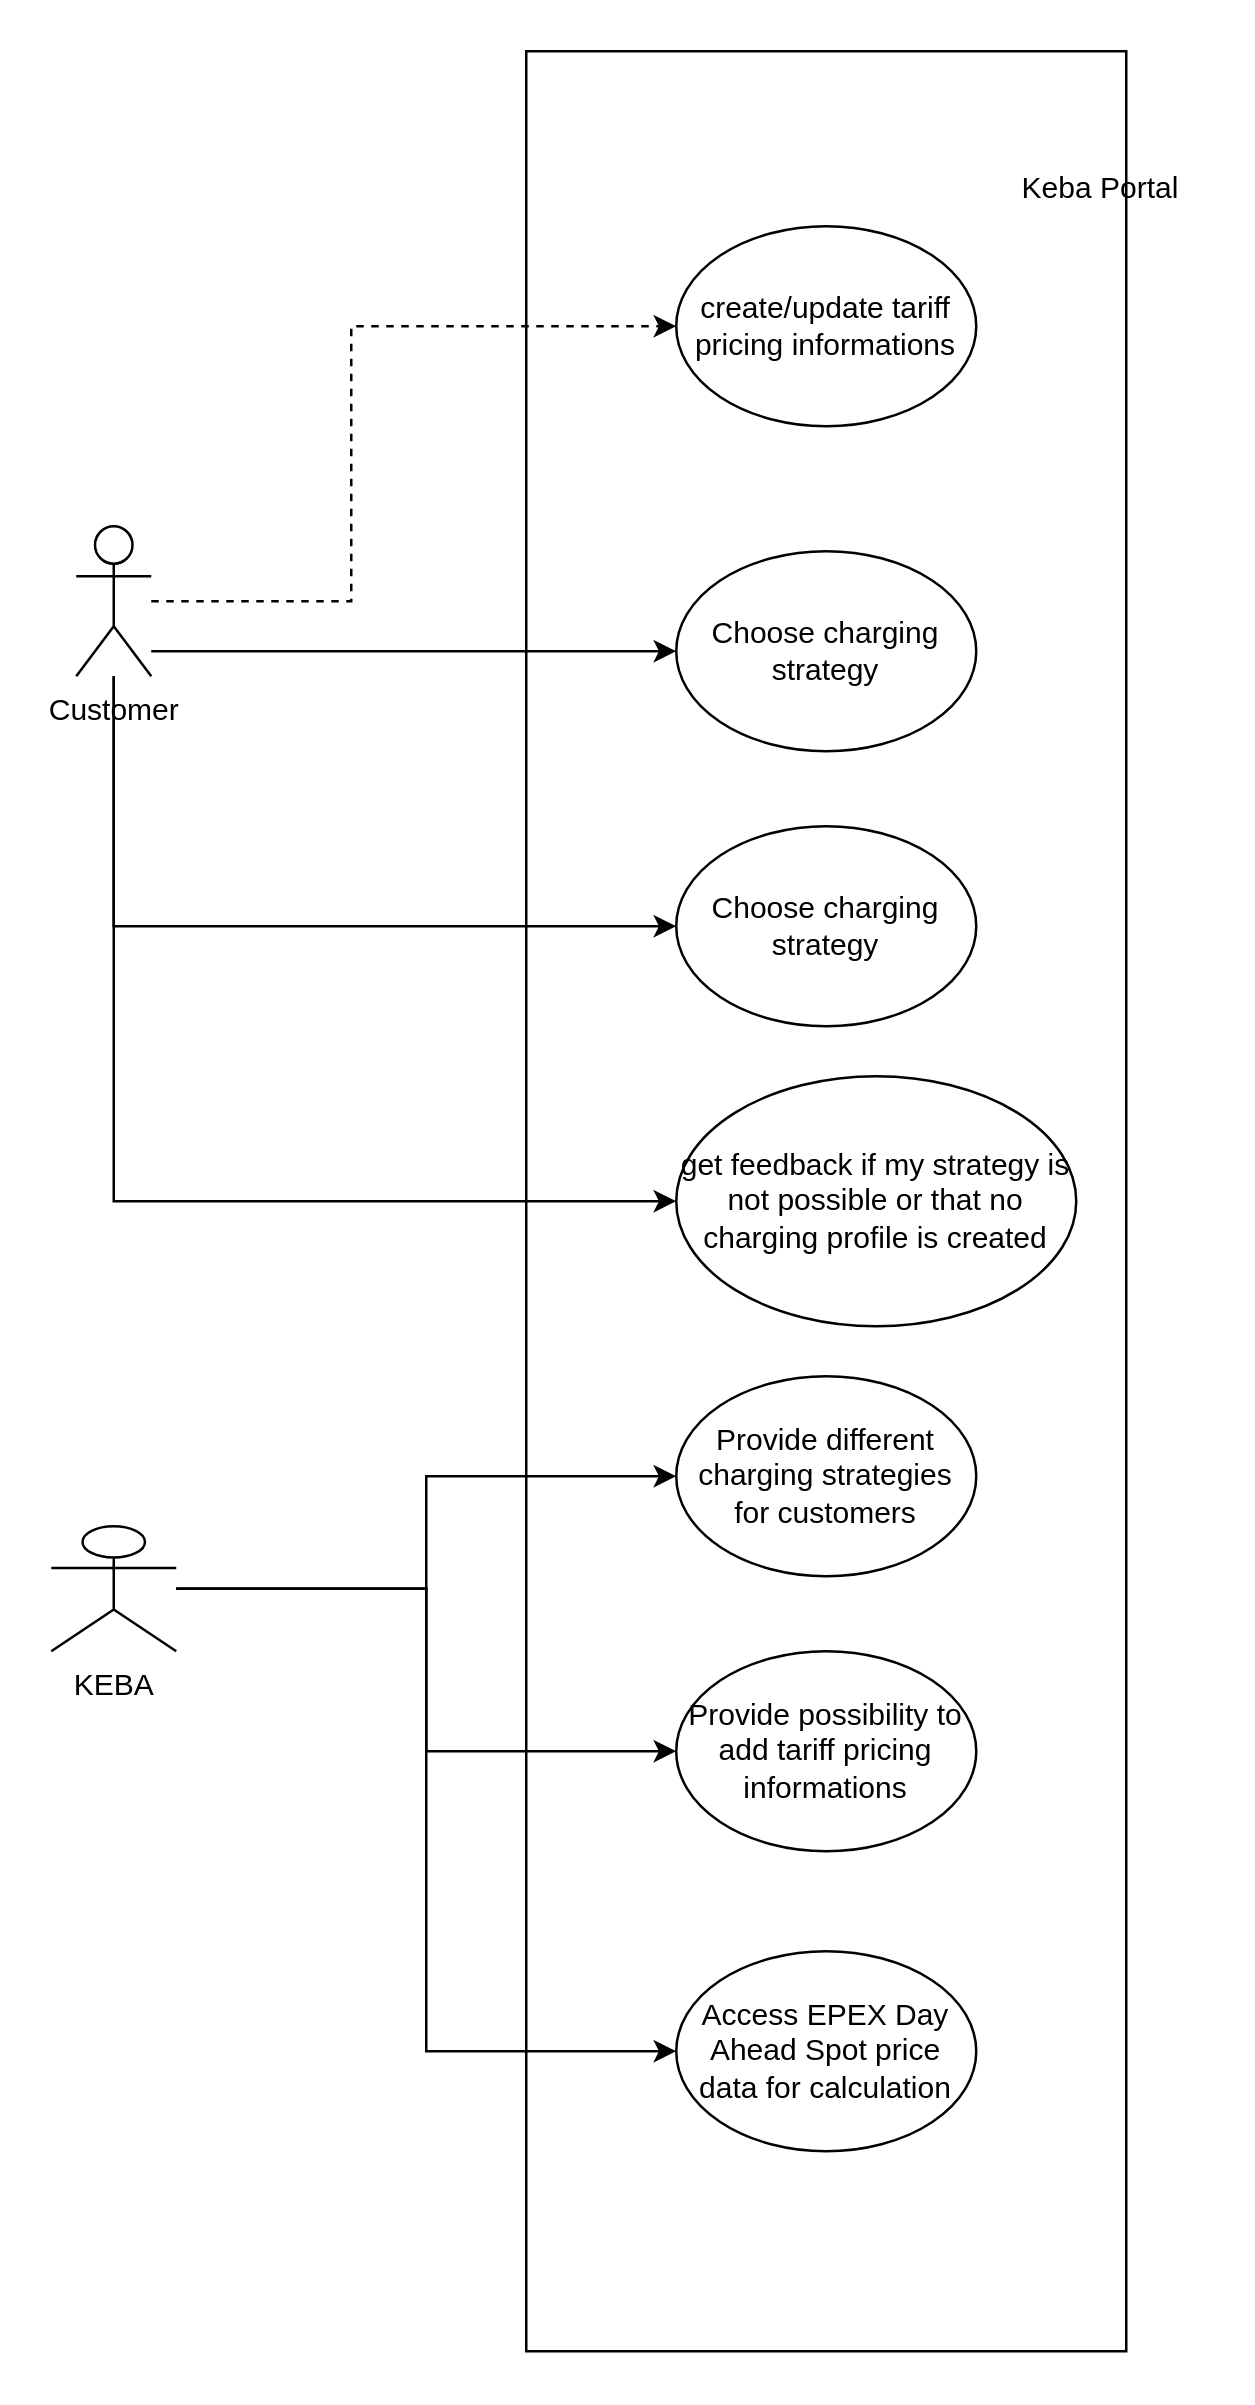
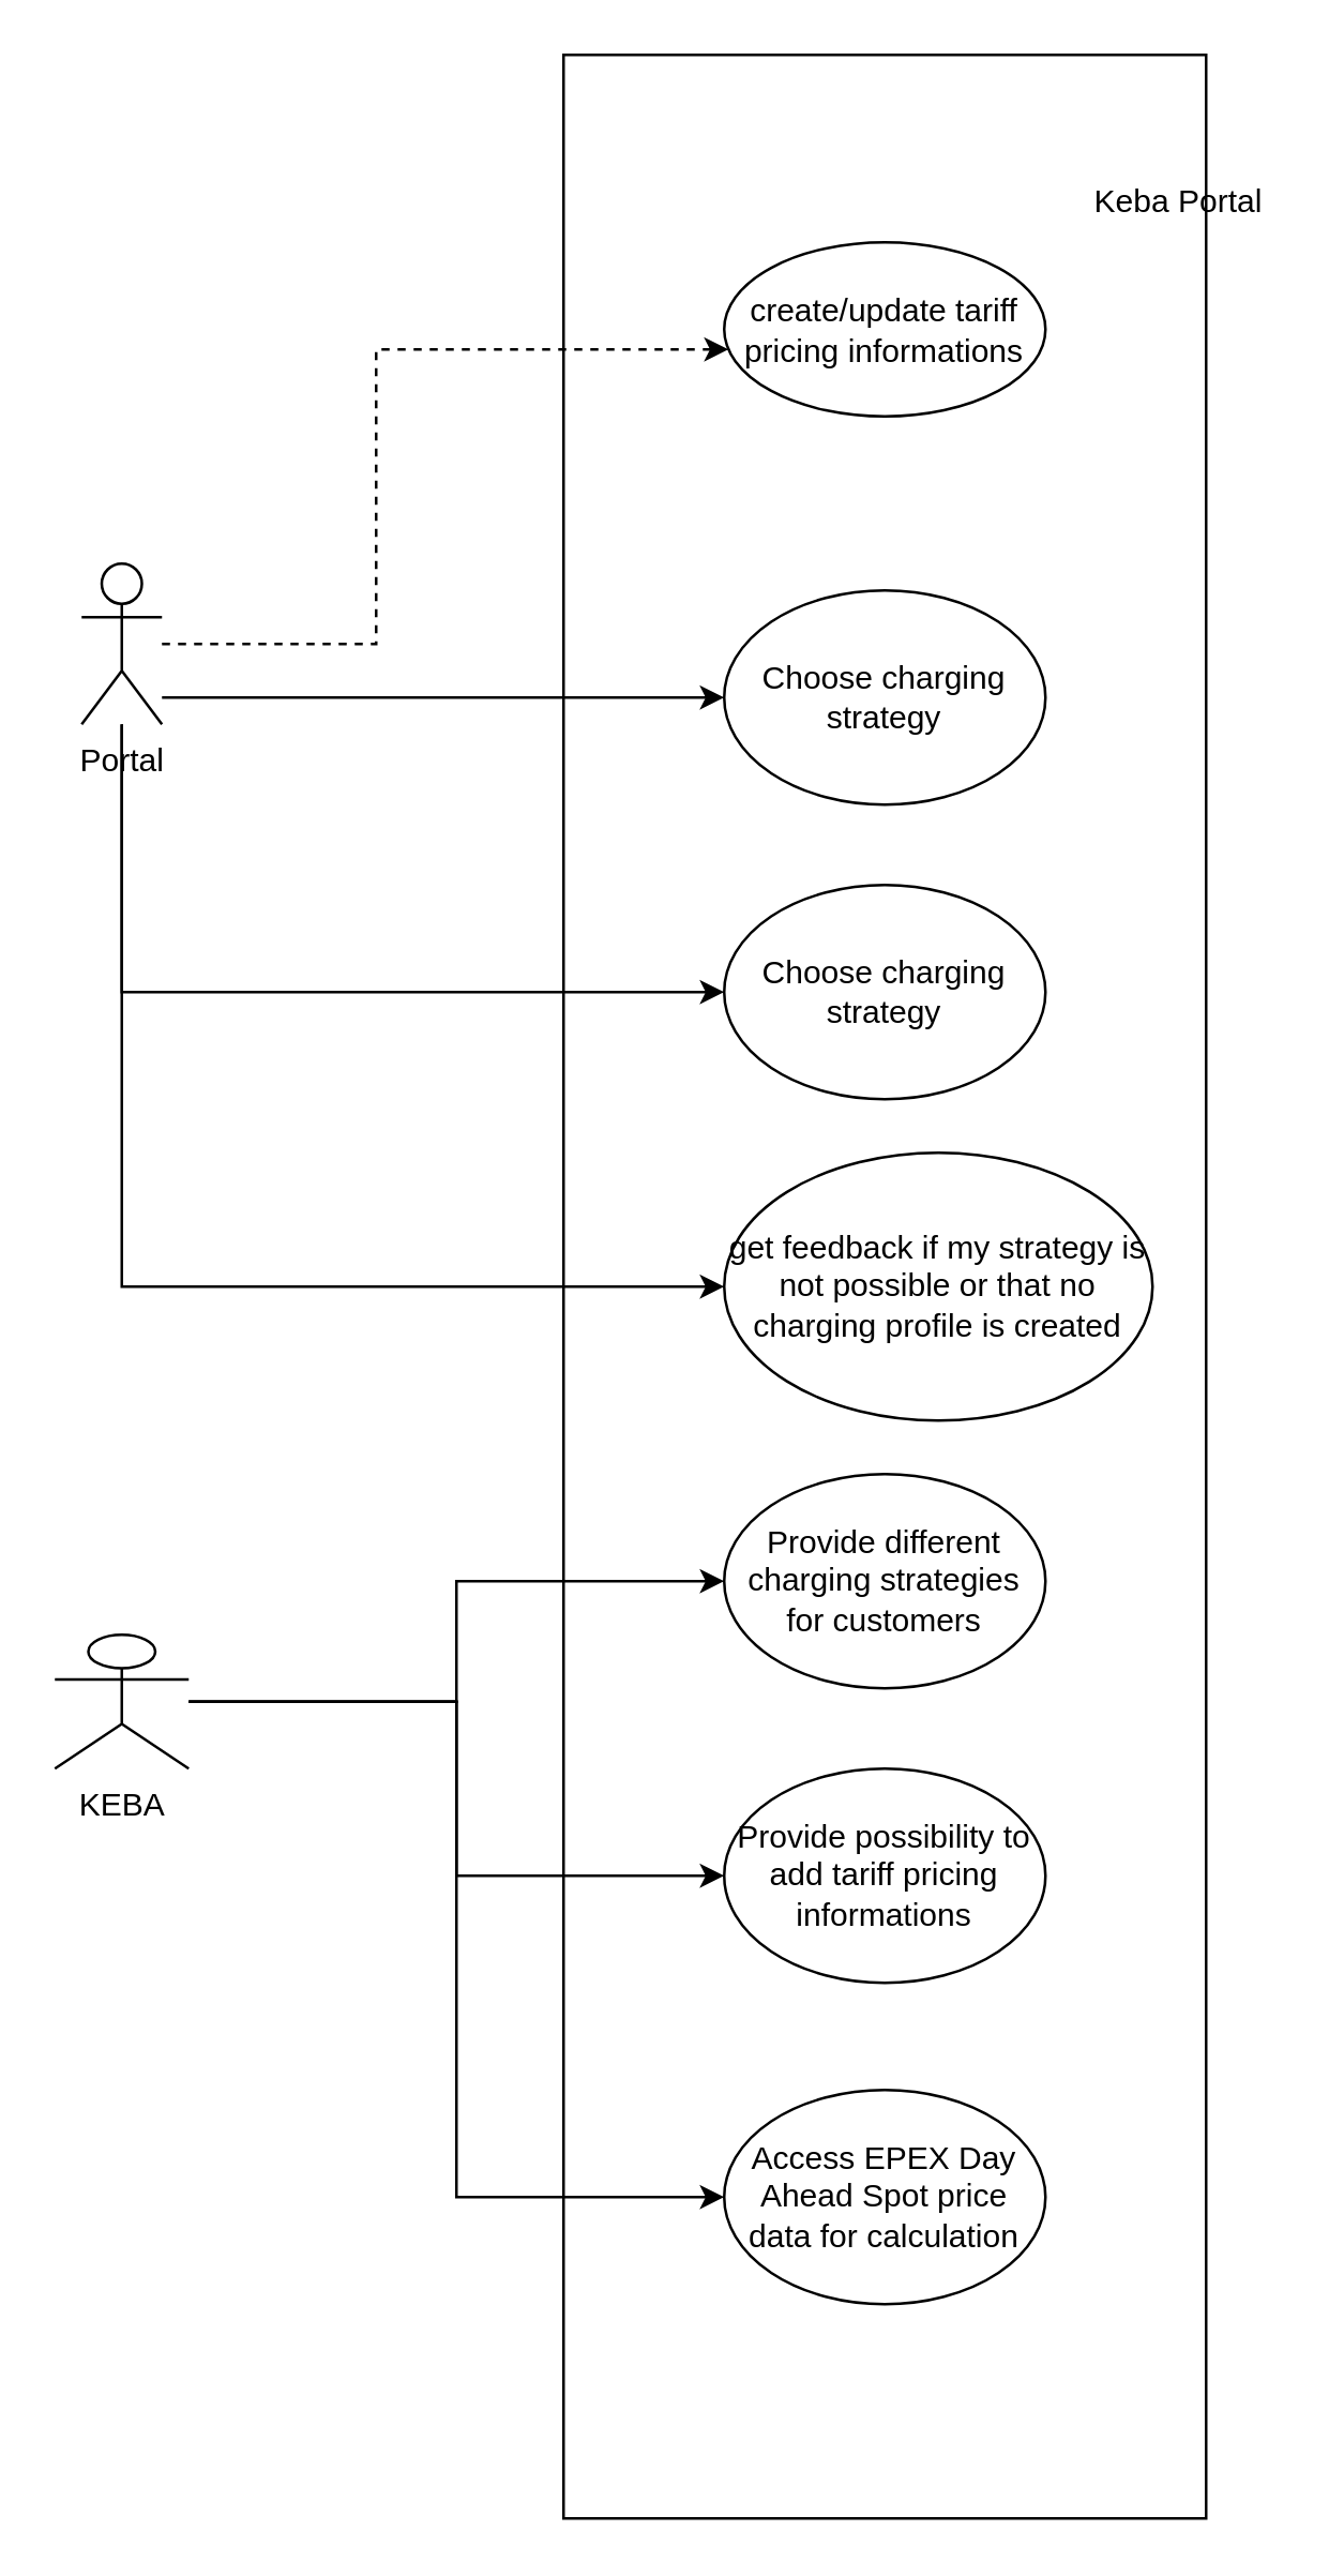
- <mxCell id="9" value="create/update tariff pricing informations" style="ellipse;whiteSpace=wrap;html=1;" vertex="1" parent="1"><mxGeometry x="270" y="90" width="120" height="80" as="geometry" /></mxCell>
+ <mxCell id="9" value="create/update tariff pricing informations" style="ellipse;whiteSpace=wrap;html=1;" vertex="1" parent="1"><mxGeometry x="270" y="90" width="120" height="65" as="geometry" /></mxCell>
- <mxCell id="7" value="Customer" style="shape=umlActor;verticalLabelPosition=bottom;verticalAlign=top;html=1;outlineConnect=0;" vertex="1" parent="1"><mxGeometry x="30" y="210" width="30" height="60" as="geometry" /></mxCell>
+ <mxCell id="7" value="Portal" style="shape=umlActor;verticalLabelPosition=bottom;verticalAlign=top;html=1;outlineConnect=0;" vertex="1" parent="1"><mxGeometry x="30" y="210" width="30" height="60" as="geometry" /></mxCell>
